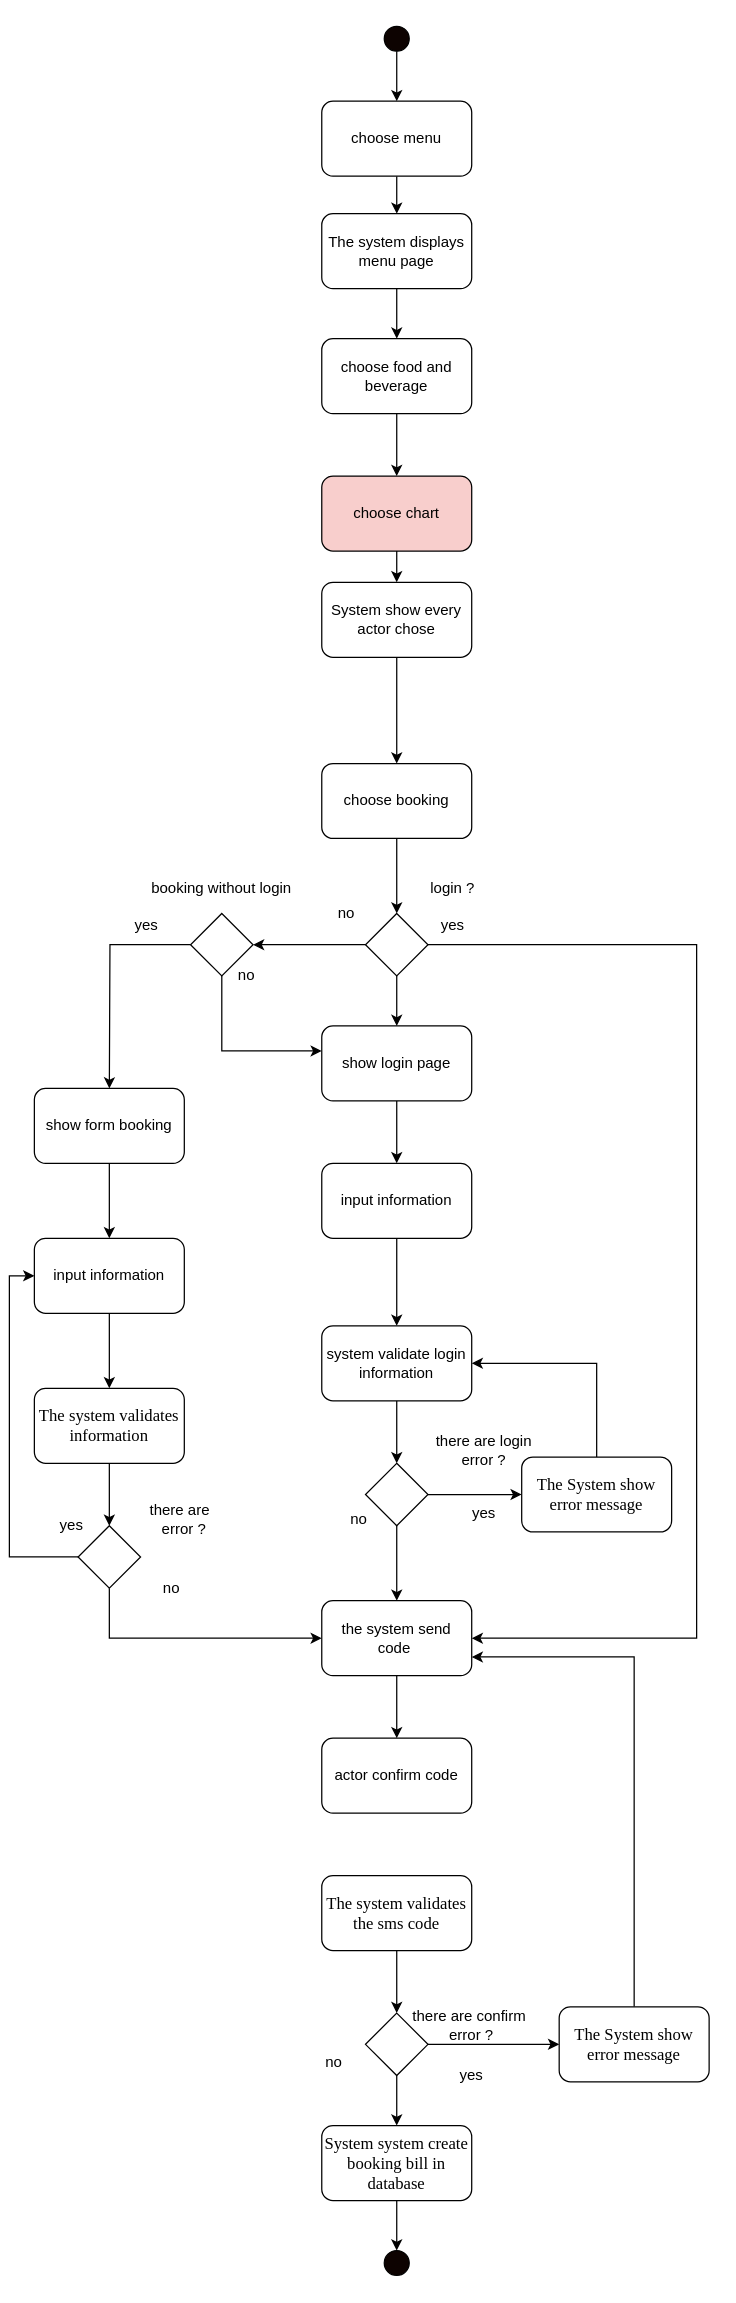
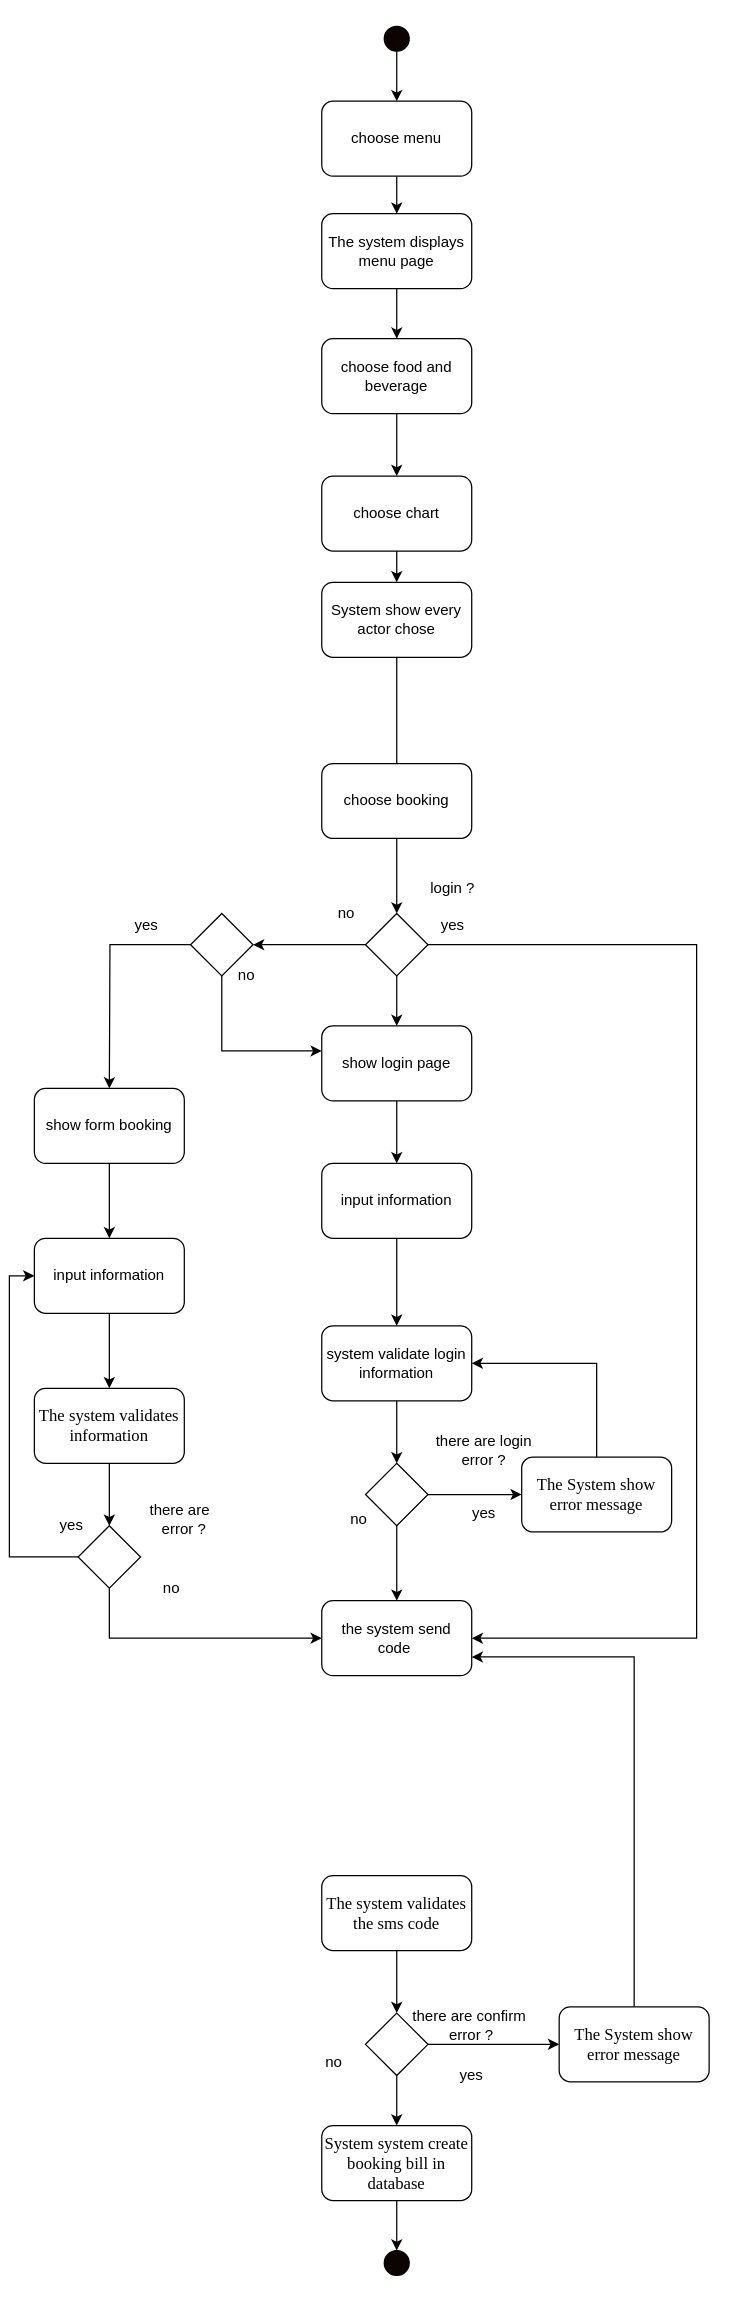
- <mxCell id="31" value="&lt;p class=&quot;MsoNormal&quot;&gt;choose chart&lt;br&gt;&lt;/p&gt;" style="rounded=1;whiteSpace=wrap;html=1;fillColor=#f8cecc;" parent="1" vertex="1"><mxGeometry x="250" y="380" width="120" height="60" as="geometry" /></mxCell>
+ <mxCell id="31" value="&lt;p class=&quot;MsoNormal&quot;&gt;choose chart&lt;br&gt;&lt;/p&gt;" style="rounded=1;whiteSpace=wrap;html=1;fillColor=#FFFFFF;" parent="1" vertex="1"><mxGeometry x="250" y="380" width="120" height="60" as="geometry" /></mxCell>
- <mxCell id="32" style="edgeStyle=orthogonalEdgeStyle;rounded=0;orthogonalLoop=1;jettySize=auto;html=1;exitX=0.5;exitY=1;exitDx=0;exitDy=0;entryX=0.5;entryY=0;entryDx=0;entryDy=0;" parent="1" source="33" target="24" edge="1"><mxGeometry relative="1" as="geometry" /></mxCell>
+ <mxCell id="32" style="edgeStyle=orthogonalEdgeStyle;rounded=0;orthogonalLoop=1;jettySize=auto;html=1;exitX=0.5;exitY=1;exitDx=0;exitDy=0;entryX=0.5;entryY=0;entryDx=0;entryDy=0;endArrow=none;" parent="1" source="33" target="24" edge="1"><mxGeometry relative="1" as="geometry" /></mxCell>
- <mxCell id="56" value="booking without login" style="text;html=1;strokeColor=none;fillColor=none;align=center;verticalAlign=middle;whiteSpace=wrap;rounded=0;" vertex="1" parent="1"><mxGeometry x="110" y="700" width="120" height="20" as="geometry" /></mxCell>
- <mxCell id="8" style="edgeStyle=orthogonalEdgeStyle;rounded=0;orthogonalLoop=1;jettySize=auto;html=1;exitX=0.5;exitY=1;exitDx=0;exitDy=0;" parent="1" source="9" target="48" edge="1"><mxGeometry relative="1" as="geometry" /></mxCell>
- <mxCell id="48" value="actor confirm code" style="rounded=1;whiteSpace=wrap;html=1;fillColor=#FFFFFF;" parent="1" vertex="1"><mxGeometry x="250" y="1390" width="120" height="60" as="geometry" /></mxCell>
